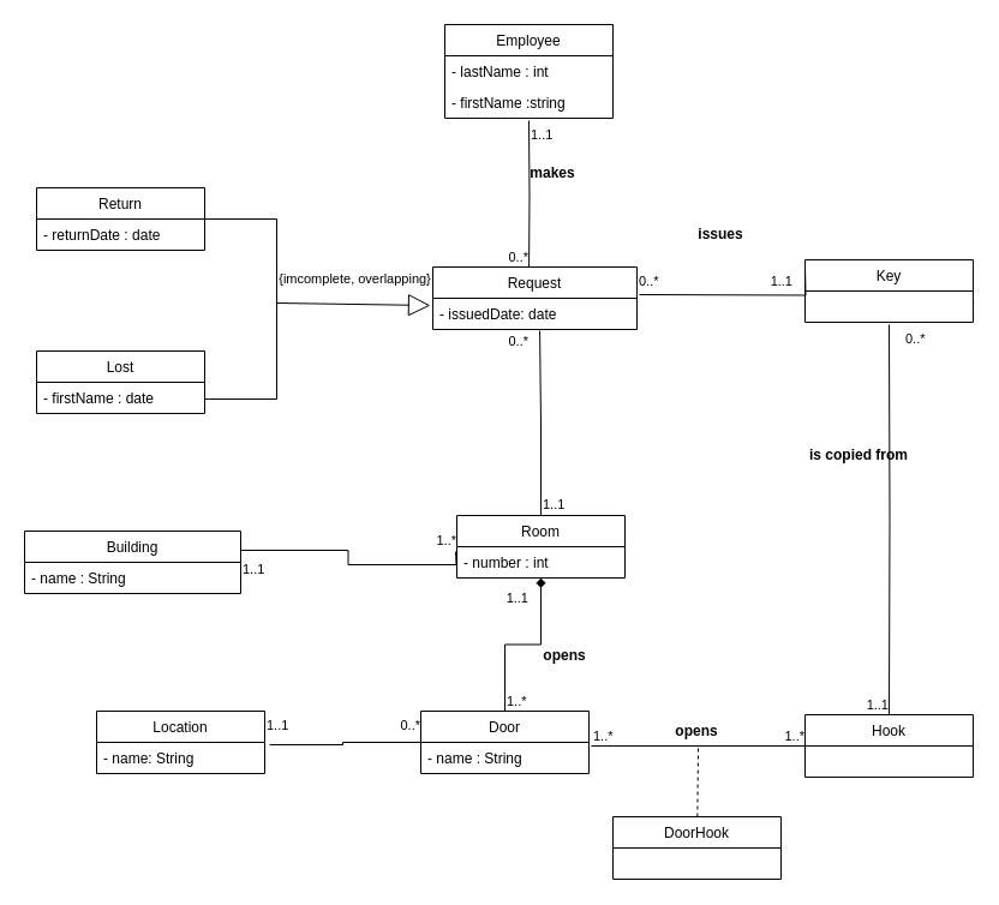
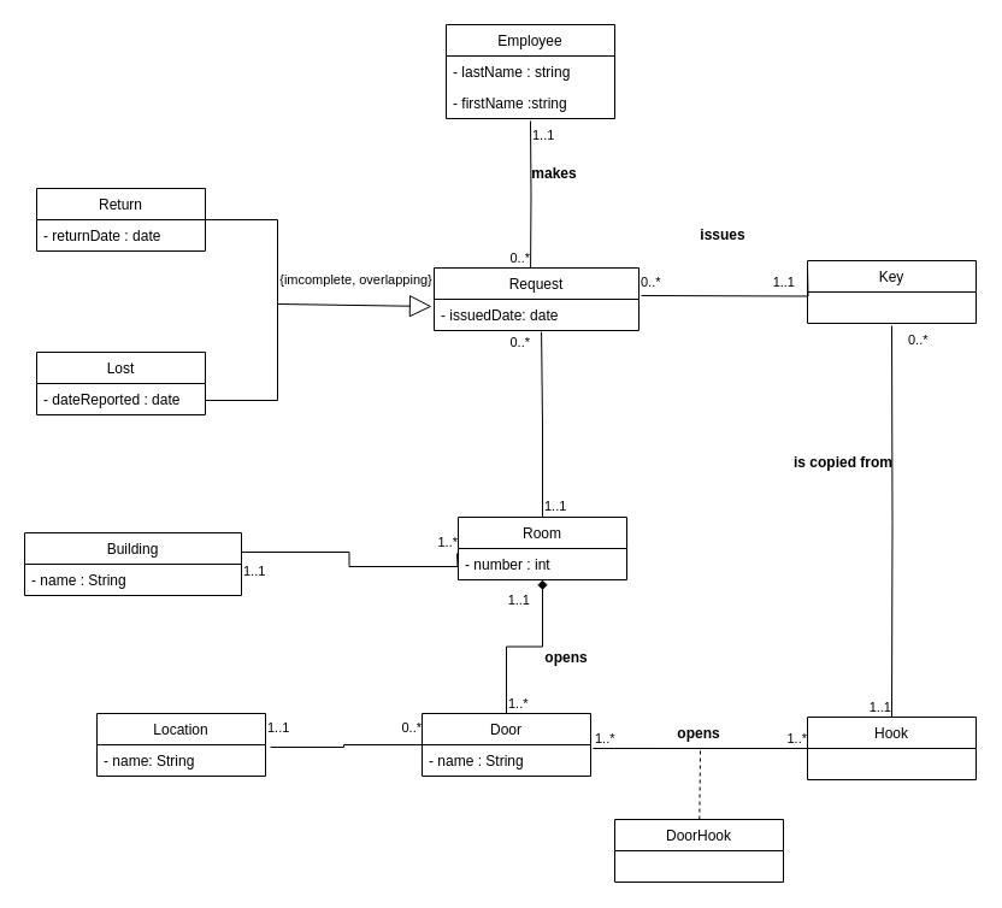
- <mxCell id="3" value="- lastName : int" style="text;strokeColor=none;fillColor=none;align=left;verticalAlign=top;spacingLeft=4;spacingRight=4;overflow=hidden;rotatable=0;points=[[0,0.5],[1,0.5]];portConstraint=eastwest;" parent="2" vertex="1"><mxGeometry y="26" width="140" height="26" as="geometry" /></mxCell>
+ <mxCell id="3" value="- lastName : string" style="text;strokeColor=none;fillColor=none;align=left;verticalAlign=top;spacingLeft=4;spacingRight=4;overflow=hidden;rotatable=0;points=[[0,0.5],[1,0.5]];portConstraint=eastwest;" parent="2" vertex="1"><mxGeometry y="26" width="140" height="26" as="geometry" /></mxCell>
- <mxCell id="18" value="- firstName : date" style="text;strokeColor=none;fillColor=none;align=left;verticalAlign=top;spacingLeft=4;spacingRight=4;overflow=hidden;rotatable=0;points=[[0,0.5],[1,0.5]];portConstraint=eastwest;" parent="17" vertex="1"><mxGeometry y="26" width="140" height="26" as="geometry" /></mxCell>
+ <mxCell id="18" value="- dateReported : date" style="text;strokeColor=none;fillColor=none;align=left;verticalAlign=top;spacingLeft=4;spacingRight=4;overflow=hidden;rotatable=0;points=[[0,0.5],[1,0.5]];portConstraint=eastwest;" parent="17" vertex="1"><mxGeometry y="26" width="140" height="26" as="geometry" /></mxCell>
- <mxCell id="34" value="is copied from" style="text;align=center;fontStyle=1;verticalAlign=middle;spacingLeft=3;spacingRight=3;strokeColor=none;rotatable=0;points=[[0,0.5],[1,0.5]];portConstraint=eastwest;" parent="1" vertex="1"><mxGeometry x="675" y="365" width="80" height="26" as="geometry" /></mxCell>
+ <mxCell id="34" value="is copied from" style="text;align=center;fontStyle=1;verticalAlign=middle;spacingLeft=3;spacingRight=3;strokeColor=none;rotatable=0;points=[[0,0.5],[1,0.5]];portConstraint=eastwest;" parent="1" vertex="1"><mxGeometry x="660" y="370" width="80" height="26" as="geometry" /></mxCell>
